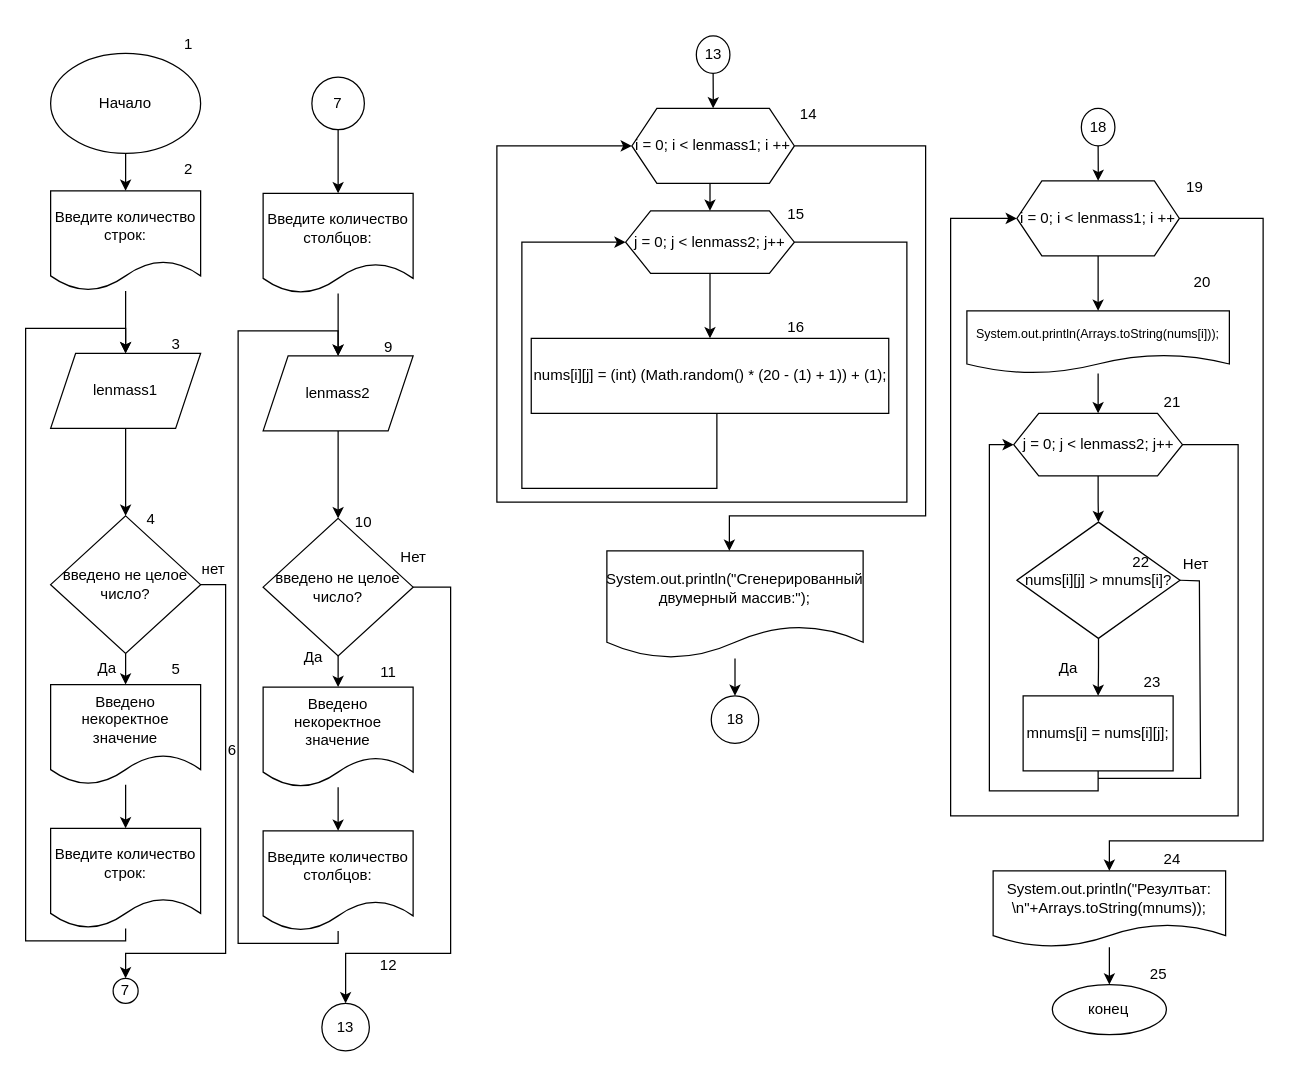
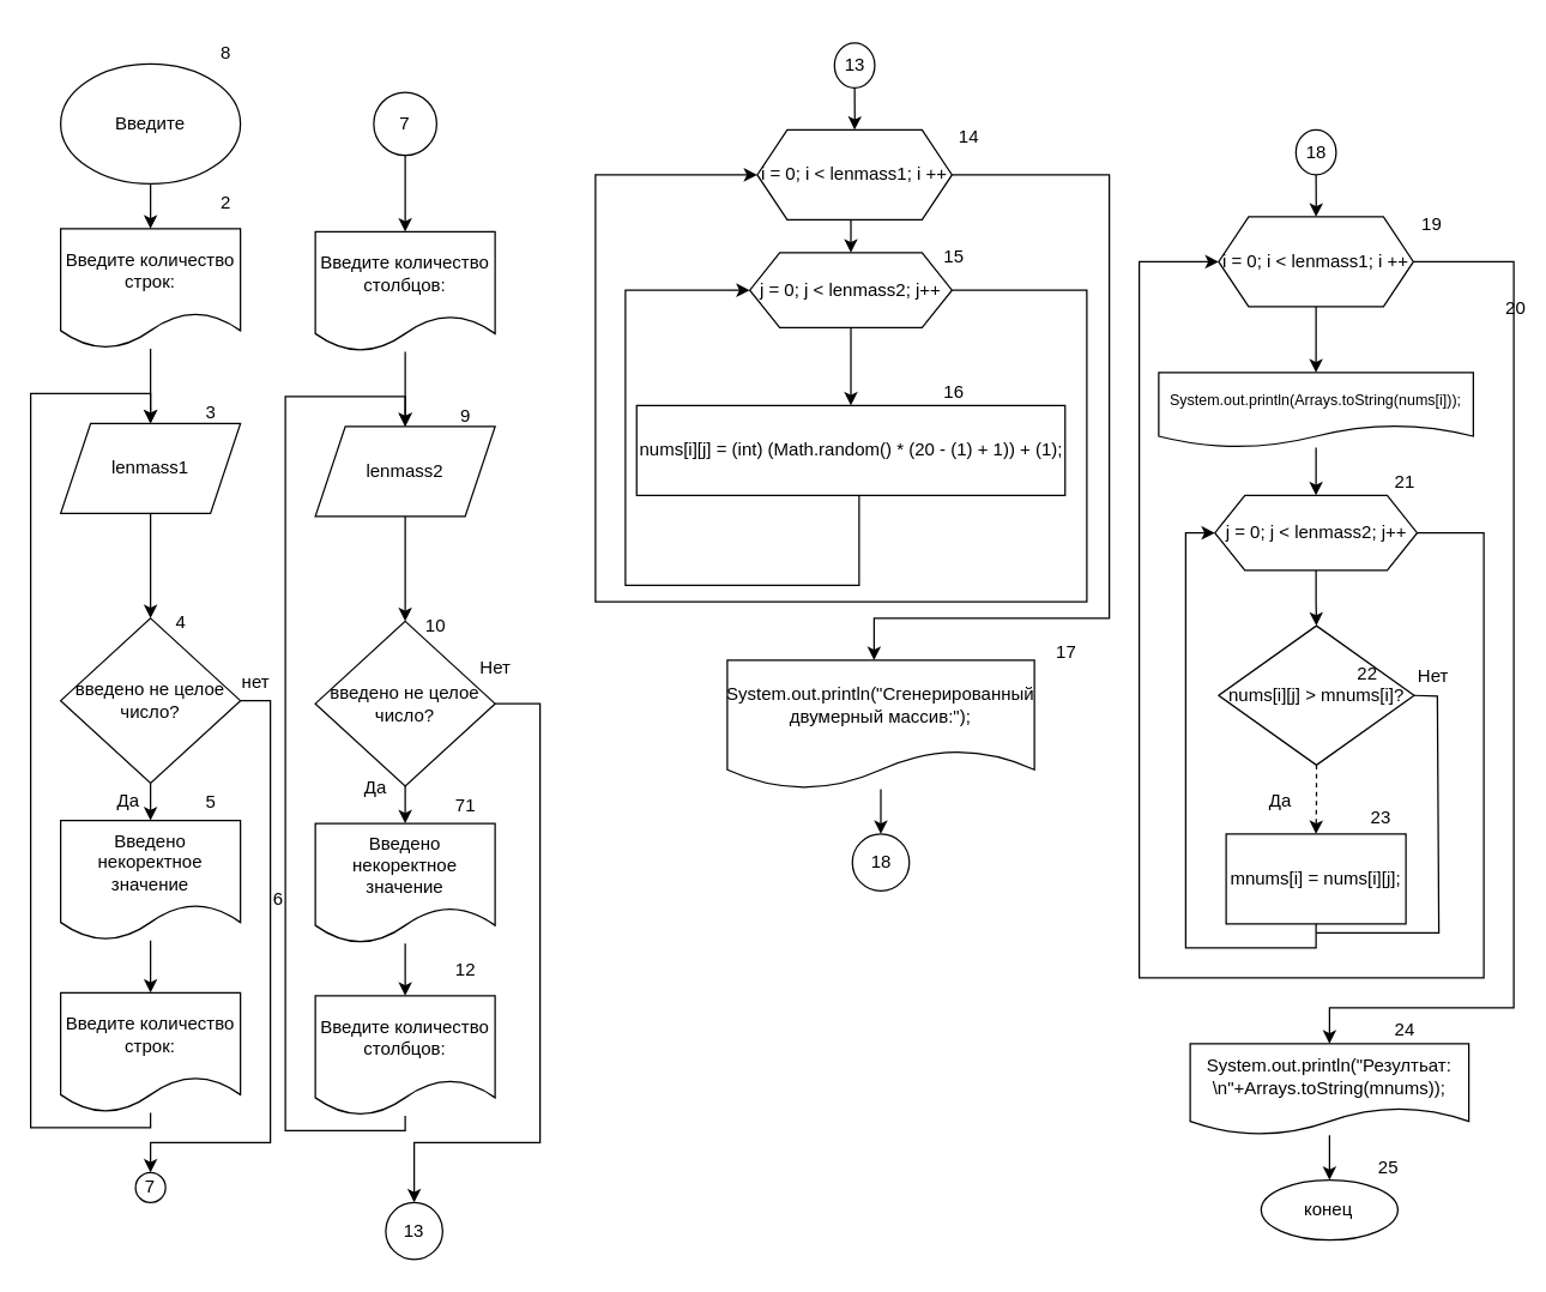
- <mxCell id="21" value="1" style="text;html=1;align=center;verticalAlign=middle;resizable=0;points=[];autosize=1;strokeColor=none;fillColor=none;" parent="1" vertex="1"><mxGeometry x="135" y="20" width="30" height="30" as="geometry" /></mxCell>
+ <mxCell id="21" value="8" style="text;html=1;align=center;verticalAlign=middle;resizable=0;points=[];autosize=1;strokeColor=none;fillColor=none;" parent="1" vertex="1"><mxGeometry x="135" y="20" width="30" height="30" as="geometry" /></mxCell>
- <mxCell id="3" value="Начало" style="ellipse;whiteSpace=wrap;html=1;" parent="1" vertex="1"><mxGeometry x="40" y="42" width="120" height="80" as="geometry" /></mxCell>
+ <mxCell id="3" value="Введите" style="ellipse;whiteSpace=wrap;html=1;" parent="1" vertex="1"><mxGeometry x="40" y="42" width="120" height="80" as="geometry" /></mxCell>
- <mxCell id="84" value="20" style="text;html=1;align=center;verticalAlign=middle;resizable=0;points=[];autosize=1;strokeColor=none;fillColor=none;" parent="1" vertex="1"><mxGeometry x="945" y="212" width="31" height="26" as="geometry" /></mxCell>
+ <mxCell id="84" value="20" style="text;html=1;align=center;verticalAlign=middle;resizable=0;points=[];autosize=1;strokeColor=none;fillColor=none;" parent="1" vertex="1"><mxGeometry x="995" y="192" width="31" height="26" as="geometry" /></mxCell>
+ <mxCell id="83" value="17" style="text;html=1;align=center;verticalAlign=middle;resizable=0;points=[];autosize=1;strokeColor=none;fillColor=none;" parent="1" vertex="1"><mxGeometry x="695" y="422" width="31" height="26" as="geometry" /></mxCell>
- <mxCell id="47" style="edgeStyle=orthogonalEdgeStyle;rounded=0;orthogonalLoop=1;jettySize=auto;html=1;entryX=0.5;entryY=0;entryDx=0;entryDy=0;" parent="1" source="48" target="50" edge="1"><mxGeometry relative="1" as="geometry" /></mxCell>
+ <mxCell id="47" style="edgeStyle=orthogonalEdgeStyle;rounded=0;orthogonalLoop=1;jettySize=auto;html=1;entryX=0.5;entryY=0;entryDx=0;entryDy=0;dashed=1;" parent="1" source="48" target="50" edge="1"><mxGeometry relative="1" as="geometry" /></mxCell>
- <mxCell id="37" value="11" style="text;html=1;align=center;verticalAlign=middle;resizable=0;points=[];autosize=1;strokeColor=none;fillColor=none;" parent="1" vertex="1"><mxGeometry x="290" y="522" width="40" height="30" as="geometry" /></mxCell>
+ <mxCell id="37" value="71" style="text;html=1;align=center;verticalAlign=middle;resizable=0;points=[];autosize=1;strokeColor=none;fillColor=none;" parent="1" vertex="1"><mxGeometry x="290" y="522" width="40" height="30" as="geometry" /></mxCell>
- <mxCell id="38" value="12" style="text;html=1;align=center;verticalAlign=middle;resizable=0;points=[];autosize=1;strokeColor=none;fillColor=none;" parent="1" vertex="1"><mxGeometry x="290" y="757" width="40" height="30" as="geometry" /></mxCell>
+ <mxCell id="38" value="12" style="text;html=1;align=center;verticalAlign=middle;resizable=0;points=[];autosize=1;strokeColor=none;fillColor=none;" parent="1" vertex="1"><mxGeometry x="290" y="632" width="40" height="30" as="geometry" /></mxCell>
